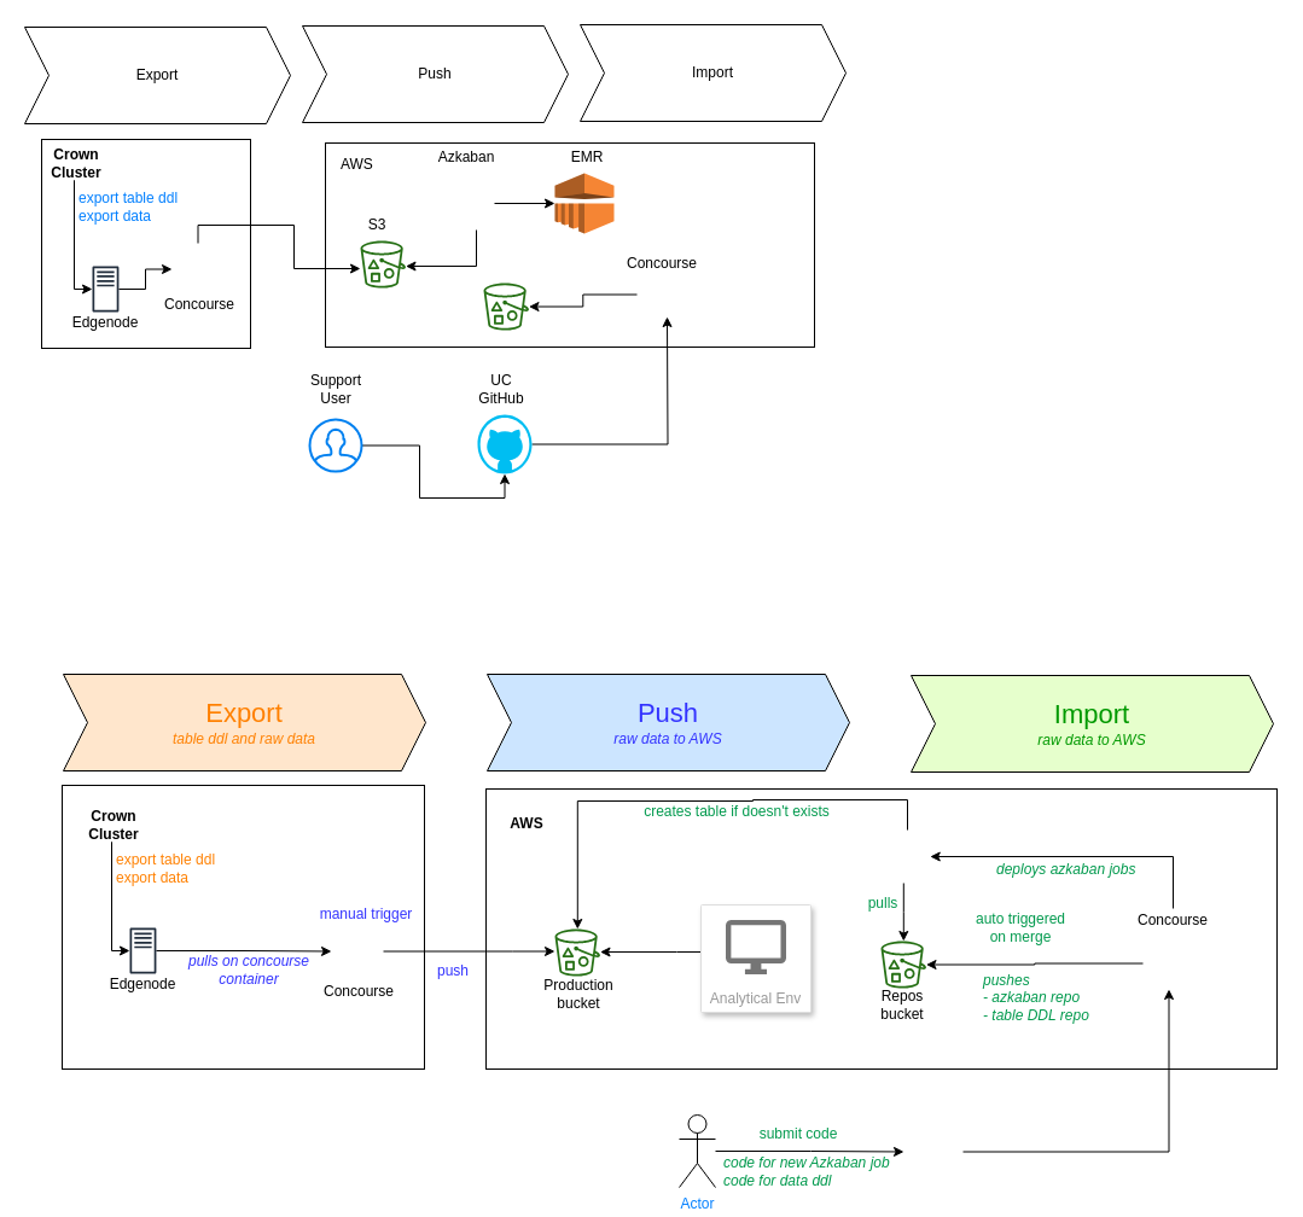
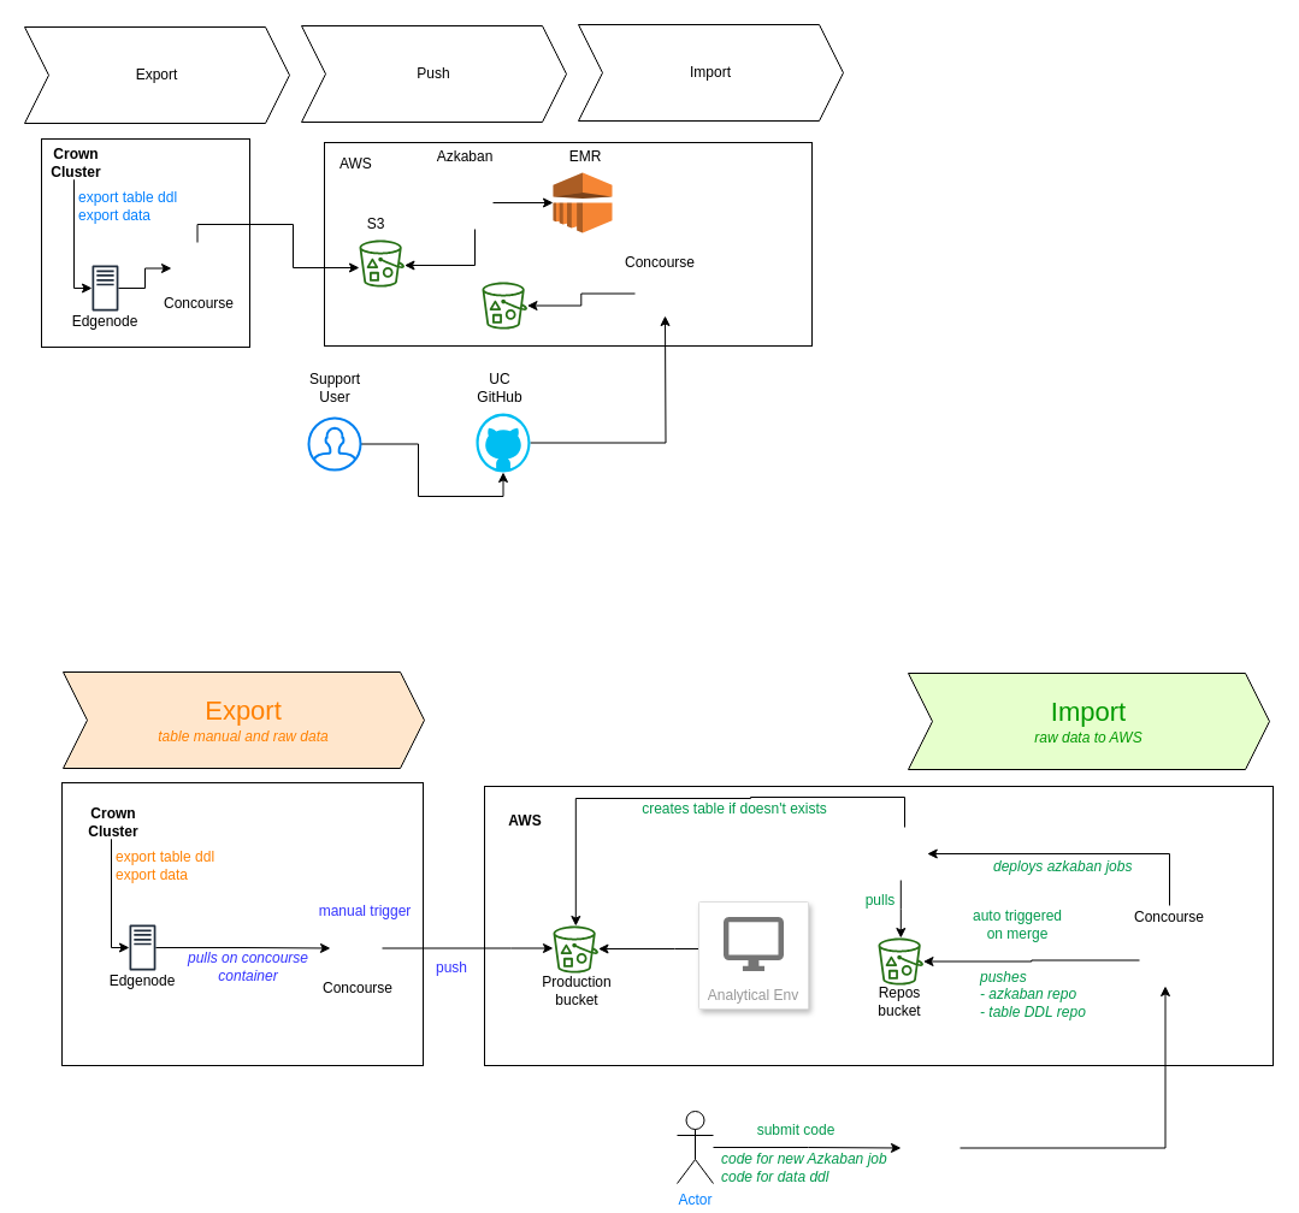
- <mxCell id="35" value="&lt;font&gt;&lt;span style=&quot;font-size: 22px&quot;&gt;Export&lt;/span&gt;&lt;br&gt;&lt;i&gt;&lt;font style=&quot;font-size: 12px&quot;&gt;table ddl and raw data&lt;/font&gt;&lt;/i&gt;&lt;br&gt;&lt;/font&gt;" style="shape=step;perimeter=stepPerimeter;whiteSpace=wrap;html=1;fixedSize=1;fontColor=#FF8000;fillColor=#FFE6CC;" parent="1" vertex="1"><mxGeometry x="52" y="558" width="300" height="80" as="geometry" /></mxCell>
+ <mxCell id="35" value="&lt;font&gt;&lt;span style=&quot;font-size: 22px&quot;&gt;Export&lt;/span&gt;&lt;br&gt;&lt;i&gt;&lt;font style=&quot;font-size: 12px&quot;&gt;table manual and raw data&lt;/font&gt;&lt;/i&gt;&lt;br&gt;&lt;/font&gt;" style="shape=step;perimeter=stepPerimeter;whiteSpace=wrap;html=1;fixedSize=1;fontColor=#FF8000;fillColor=#FFE6CC;" parent="1" vertex="1"><mxGeometry x="52" y="558" width="300" height="80" as="geometry" /></mxCell>
- <mxCell id="47" value="&lt;font&gt;&lt;span style=&quot;font-size: 22px&quot;&gt;Push&lt;/span&gt;&lt;br&gt;&lt;i&gt;&lt;font style=&quot;font-size: 12px&quot;&gt;raw data to AWS&lt;/font&gt;&lt;/i&gt;&lt;br&gt;&lt;/font&gt;" style="shape=step;perimeter=stepPerimeter;whiteSpace=wrap;html=1;fixedSize=1;fontColor=#3333FF;fillColor=#CCE5FF;" parent="1" vertex="1"><mxGeometry x="403" y="558" width="300" height="80" as="geometry" /></mxCell>
